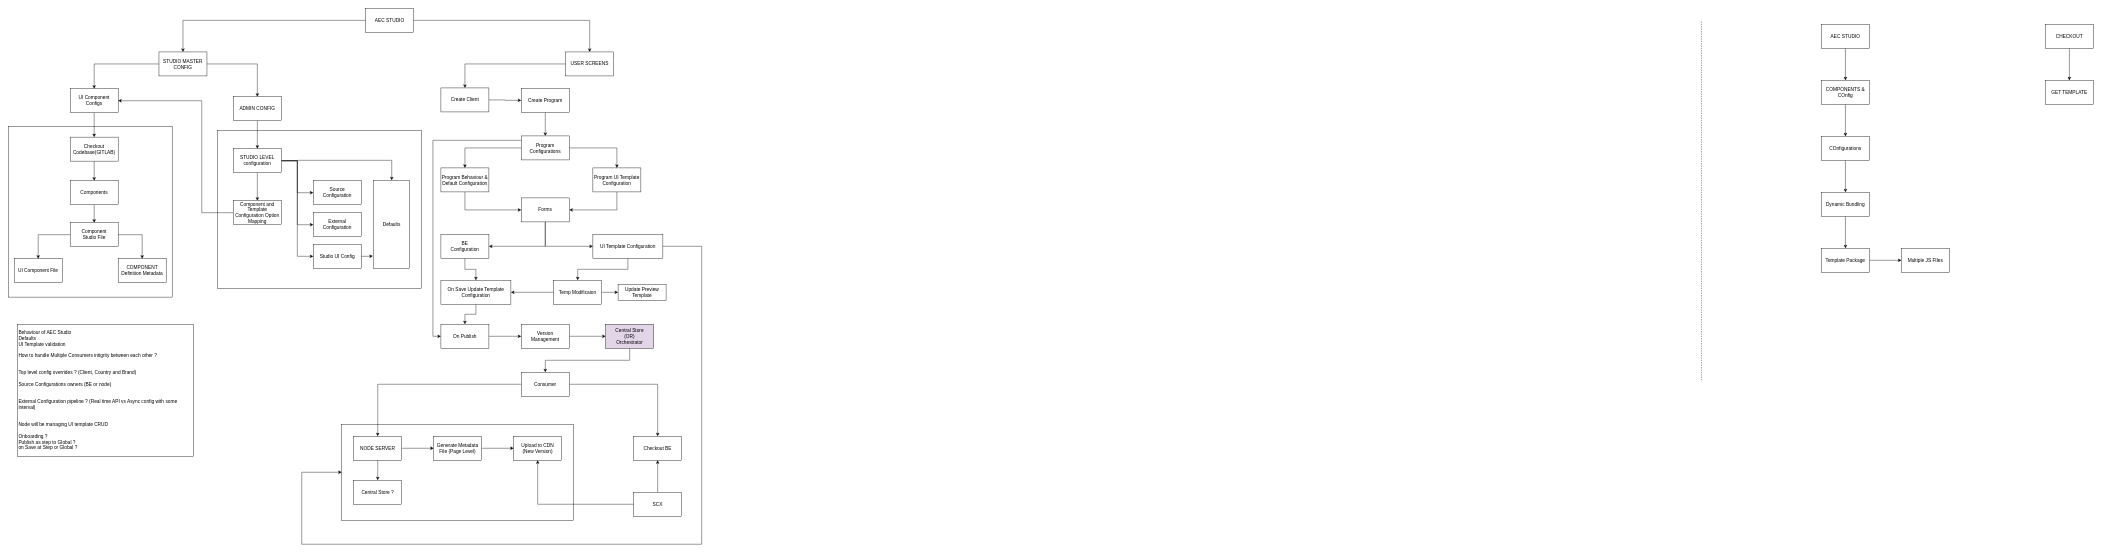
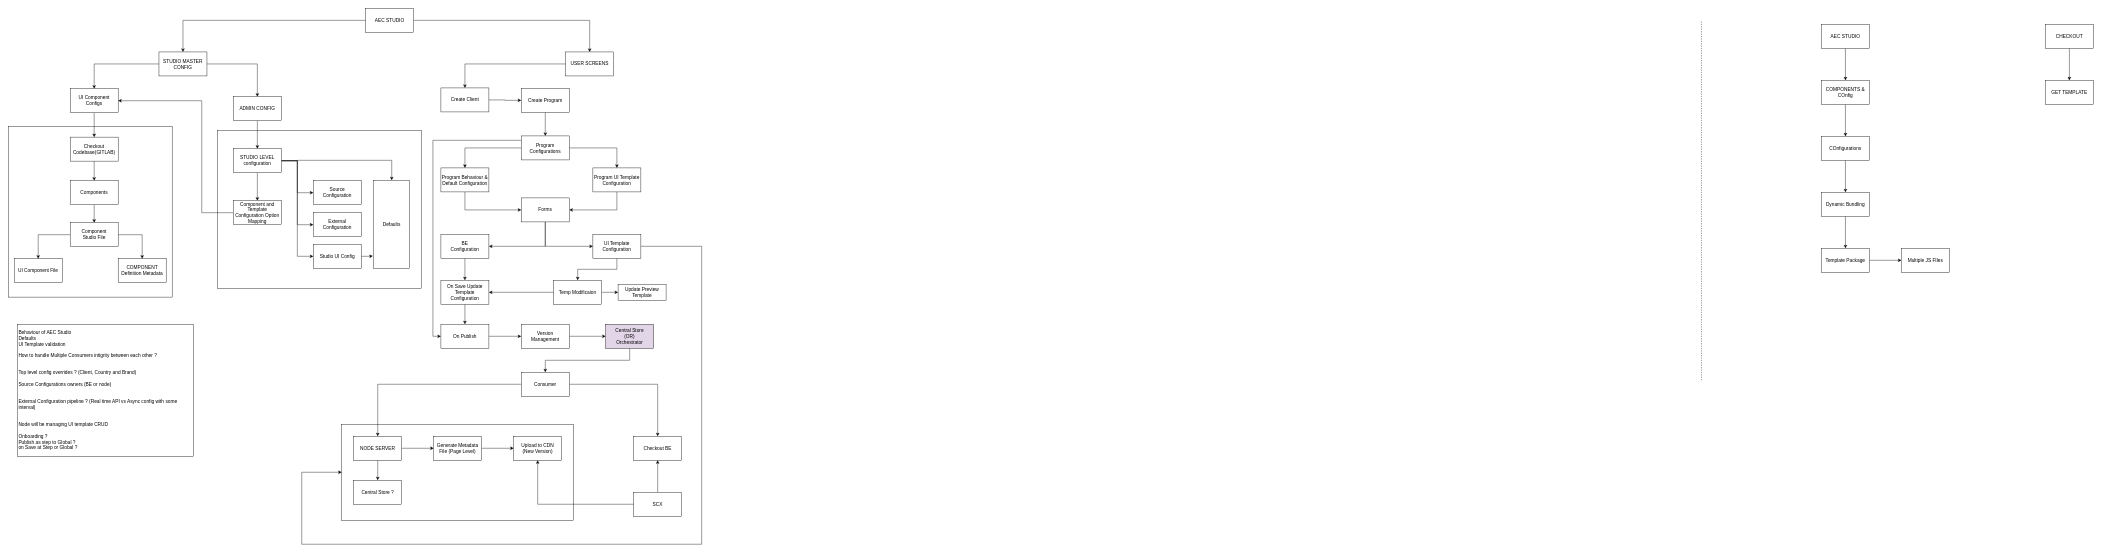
- <mxCell id="47" value="UI Template Configuration" style="rounded=0;whiteSpace=wrap;html=1;" vertex="1" parent="1"><mxGeometry x="1482" y="585" width="175" height="60" as="geometry" /></mxCell>
+ <mxCell id="47" value="UI Template Configuration" style="rounded=0;whiteSpace=wrap;html=1;" vertex="1" parent="1"><mxGeometry x="1482" y="585" width="120" height="60" as="geometry" /></mxCell>
- <mxCell id="52" value="On Save Update Template Configuration" style="rounded=0;whiteSpace=wrap;html=1;" vertex="1" parent="1"><mxGeometry x="1102" y="700" width="175" height="60" as="geometry" /></mxCell>
+ <mxCell id="52" value="On Save Update Template Configuration" style="rounded=0;whiteSpace=wrap;html=1;" vertex="1" parent="1"><mxGeometry x="1102" y="700" width="120" height="60" as="geometry" /></mxCell>
